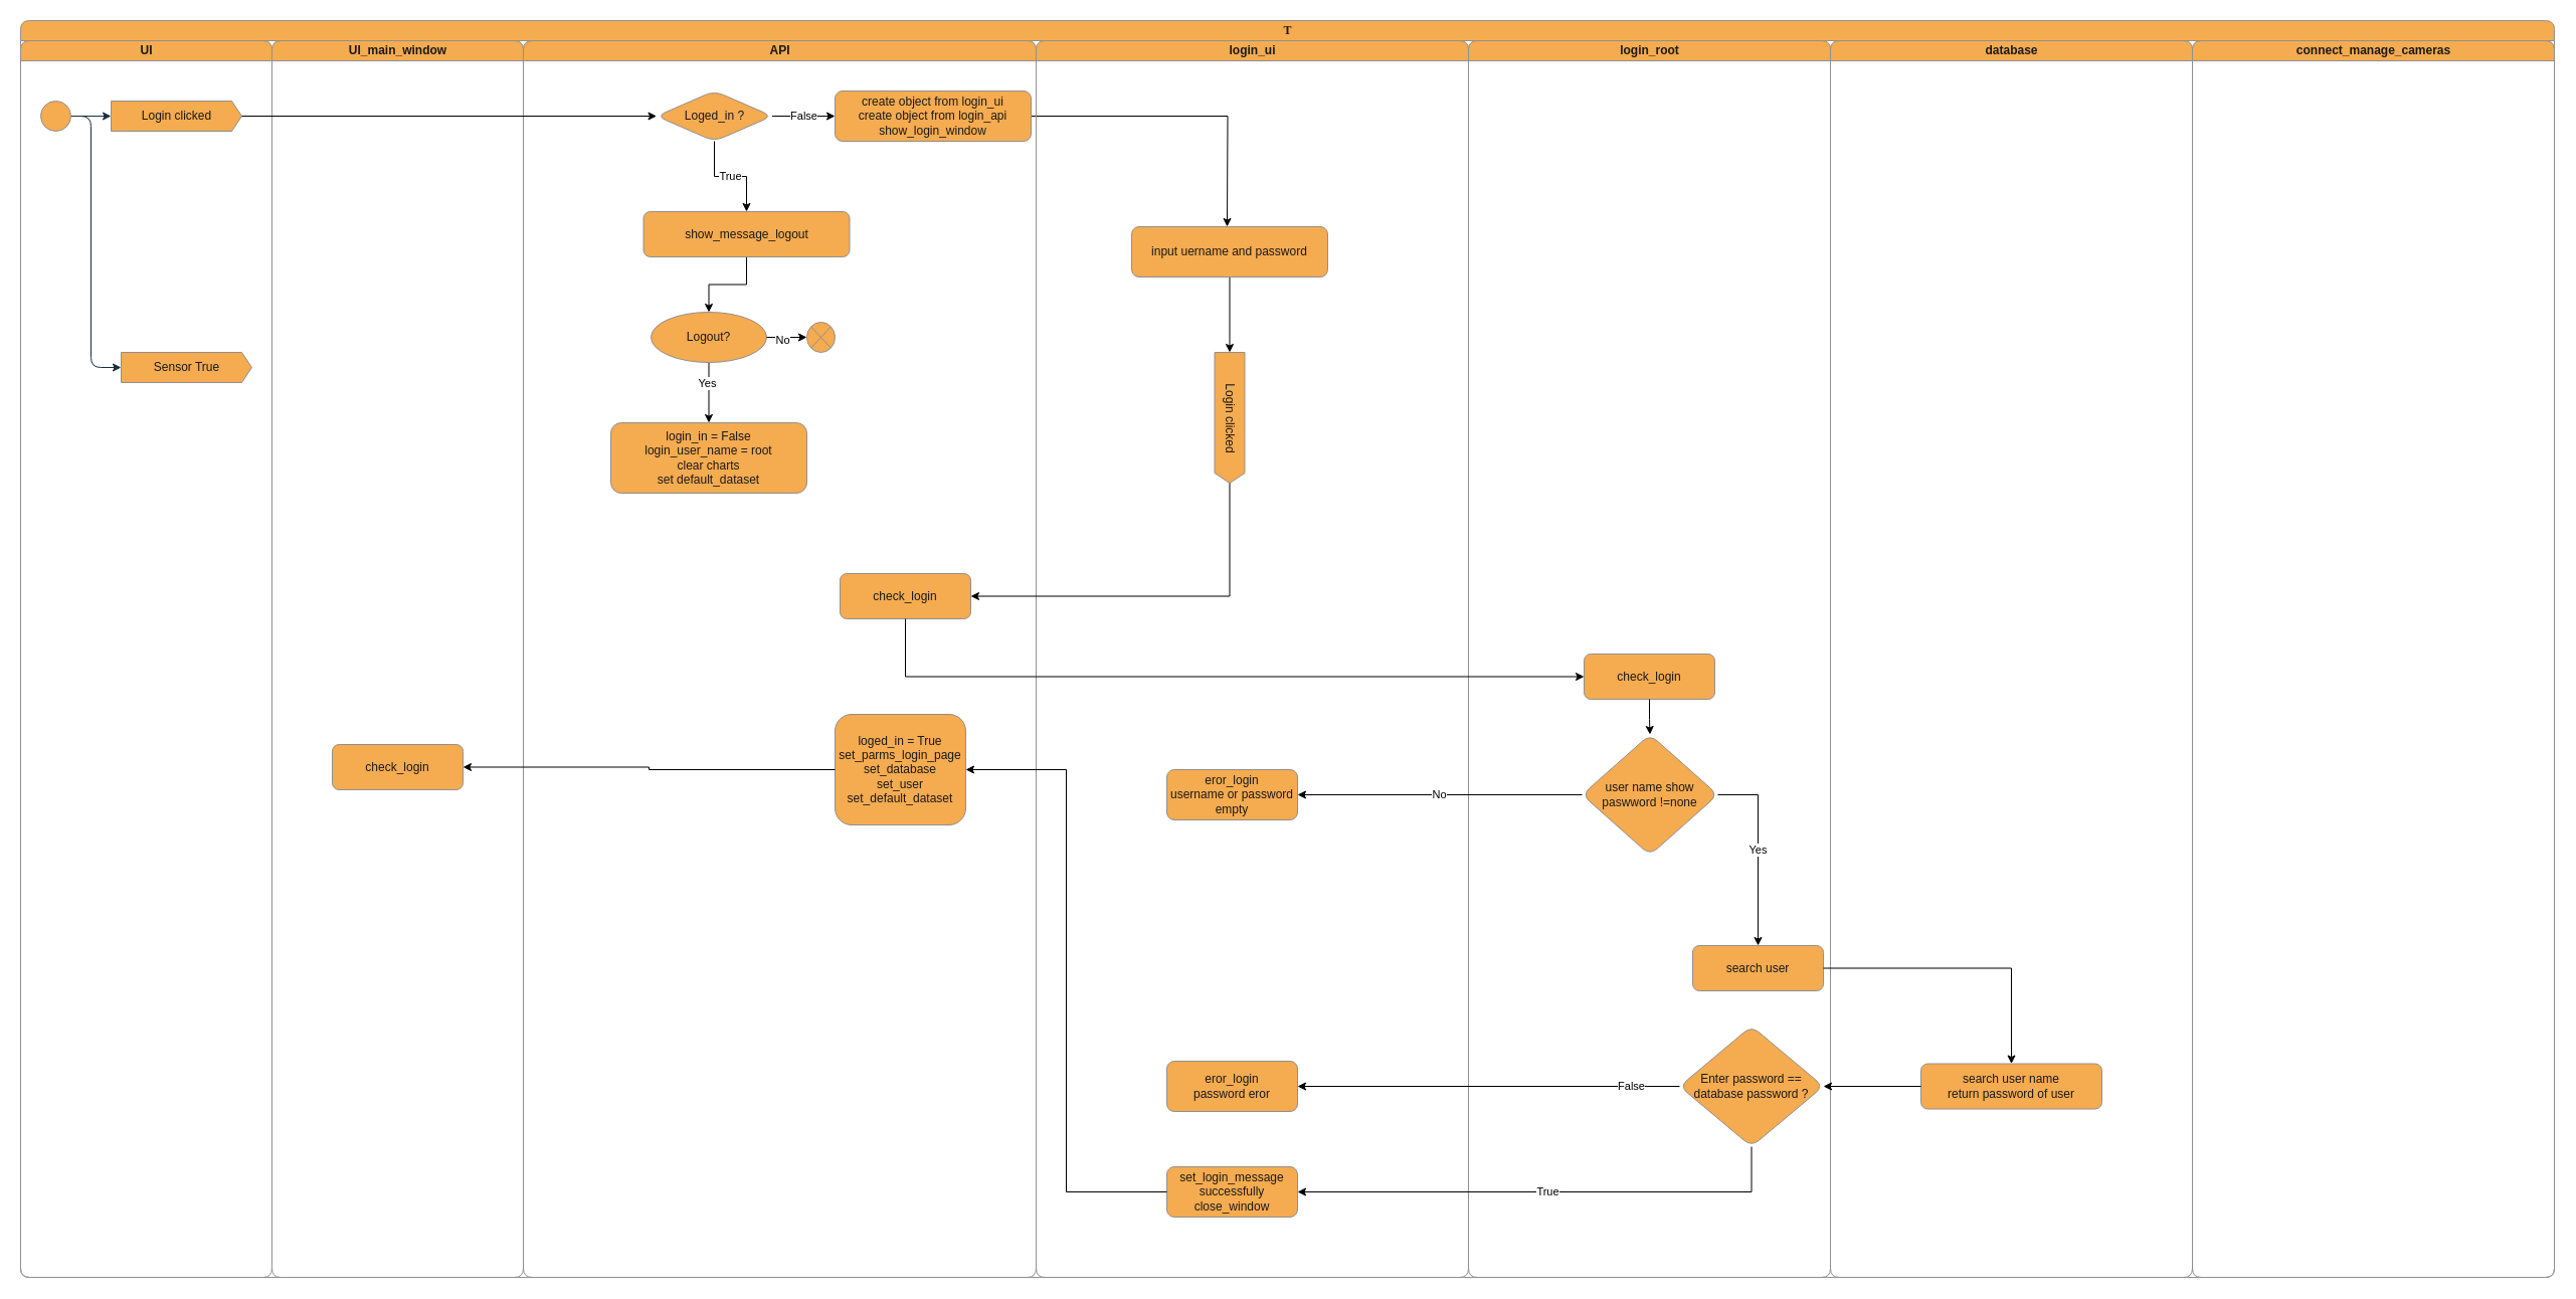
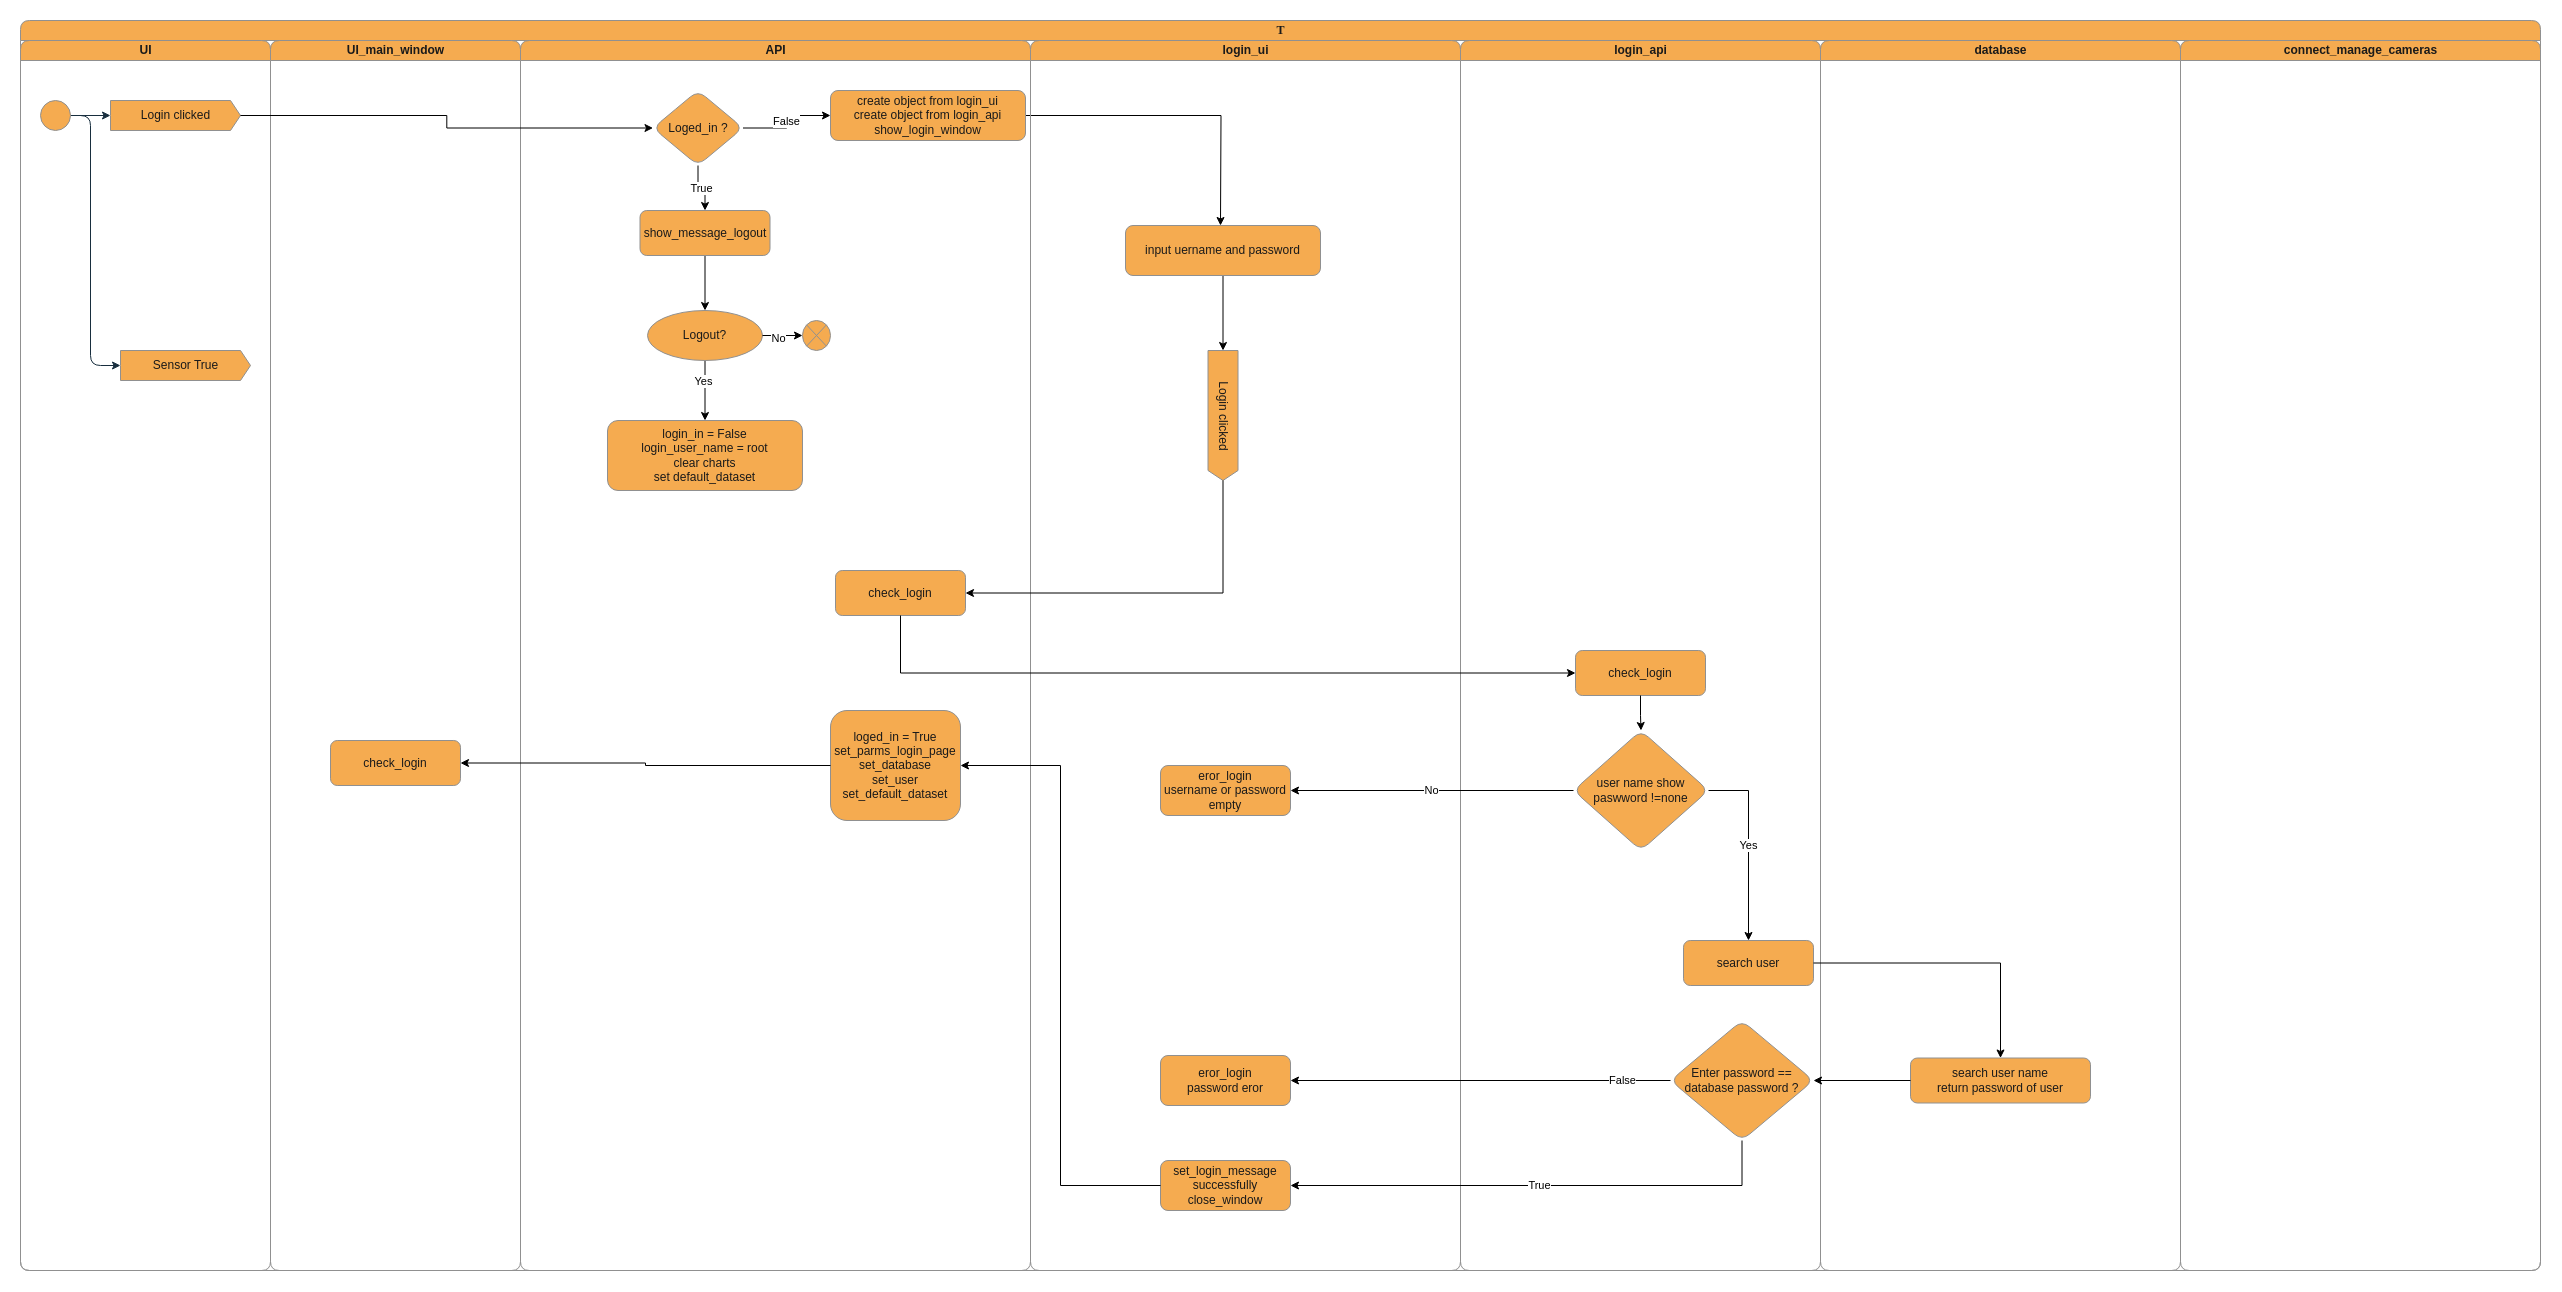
- <mxCell id="35" value="login_root" style="swimlane;html=1;startSize=20;labelBackgroundColor=none;fillColor=#F5AB50;strokeColor=#909090;fontColor=#1A1A1A;rounded=1;" parent="2" vertex="1"><mxGeometry x="1440" y="20" width="360" height="1230" as="geometry" /></mxCell>
+ <mxCell id="35" value="login_api" style="swimlane;html=1;startSize=20;labelBackgroundColor=none;fillColor=#F5AB50;strokeColor=#909090;fontColor=#1A1A1A;rounded=1;" parent="2" vertex="1"><mxGeometry x="1440" y="20" width="360" height="1230" as="geometry" /></mxCell>
- <mxCell id="17" value="Loged_in ?" style="rhombus;whiteSpace=wrap;html=1;strokeColor=#909090;fontColor=#1A1A1A;fillColor=#F5AB50;labelBackgroundColor=none;rounded=1;" vertex="1" parent="11"><mxGeometry x="132.5" y="50" width="115" height="50" as="geometry" /></mxCell>
+ <mxCell id="17" value="Loged_in ?" style="rhombus;whiteSpace=wrap;html=1;strokeColor=#909090;fontColor=#1A1A1A;fillColor=#F5AB50;labelBackgroundColor=none;rounded=1;" vertex="1" parent="11"><mxGeometry x="132.5" y="50" width="90" height="75" as="geometry" /></mxCell>
- <mxCell id="13" value="show_message_logout" style="rounded=1;whiteSpace=wrap;html=1;strokeColor=#909090;fontColor=#1A1A1A;fillColor=#F5AB50;labelBackgroundColor=none;" parent="11" vertex="1"><mxGeometry x="119.5" y="170" width="205" height="45" as="geometry" /></mxCell>
+ <mxCell id="13" value="show_message_logout" style="rounded=1;whiteSpace=wrap;html=1;strokeColor=#909090;fontColor=#1A1A1A;fillColor=#F5AB50;labelBackgroundColor=none;" parent="11" vertex="1"><mxGeometry x="119.5" y="170" width="130" height="45" as="geometry" /></mxCell>
